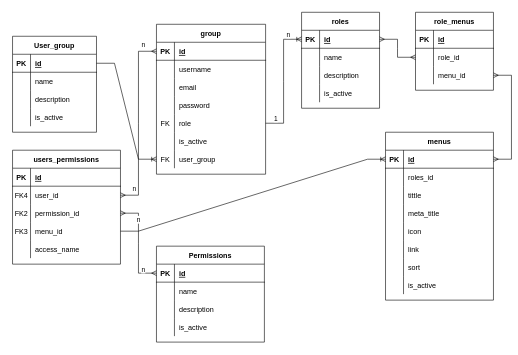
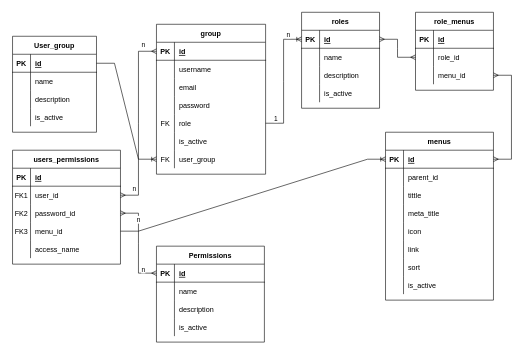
- <mxCell id="56" value="roles_id" style="shape=partialRectangle;connectable=0;fillColor=none;top=0;left=0;bottom=0;right=0;align=left;spacingLeft=6;overflow=hidden;" vertex="1" parent="54"><mxGeometry x="30" width="150" height="30" as="geometry"><mxRectangle width="150" height="30" as="alternateBounds" /></mxGeometry></mxCell>
+ <mxCell id="56" value="parent_id" style="shape=partialRectangle;connectable=0;fillColor=none;top=0;left=0;bottom=0;right=0;align=left;spacingLeft=6;overflow=hidden;" vertex="1" parent="54"><mxGeometry x="30" width="150" height="30" as="geometry"><mxRectangle width="150" height="30" as="alternateBounds" /></mxGeometry></mxCell>
- <mxCell id="96" value="FK4" style="shape=partialRectangle;connectable=0;fillColor=none;top=0;left=0;bottom=0;right=0;editable=1;overflow=hidden;" vertex="1" parent="95"><mxGeometry width="30" height="30" as="geometry"><mxRectangle width="30" height="30" as="alternateBounds" /></mxGeometry></mxCell>
+ <mxCell id="96" value="FK1" style="shape=partialRectangle;connectable=0;fillColor=none;top=0;left=0;bottom=0;right=0;editable=1;overflow=hidden;" vertex="1" parent="95"><mxGeometry width="30" height="30" as="geometry"><mxRectangle width="30" height="30" as="alternateBounds" /></mxGeometry></mxCell>
- <mxCell id="100" value="permission_id" style="shape=partialRectangle;connectable=0;fillColor=none;top=0;left=0;bottom=0;right=0;align=left;spacingLeft=6;overflow=hidden;" vertex="1" parent="98"><mxGeometry x="30" width="150" height="30" as="geometry"><mxRectangle width="150" height="30" as="alternateBounds" /></mxGeometry></mxCell>
+ <mxCell id="100" value="password_id" style="shape=partialRectangle;connectable=0;fillColor=none;top=0;left=0;bottom=0;right=0;align=left;spacingLeft=6;overflow=hidden;" vertex="1" parent="98"><mxGeometry x="30" width="150" height="30" as="geometry"><mxRectangle width="150" height="30" as="alternateBounds" /></mxGeometry></mxCell>
